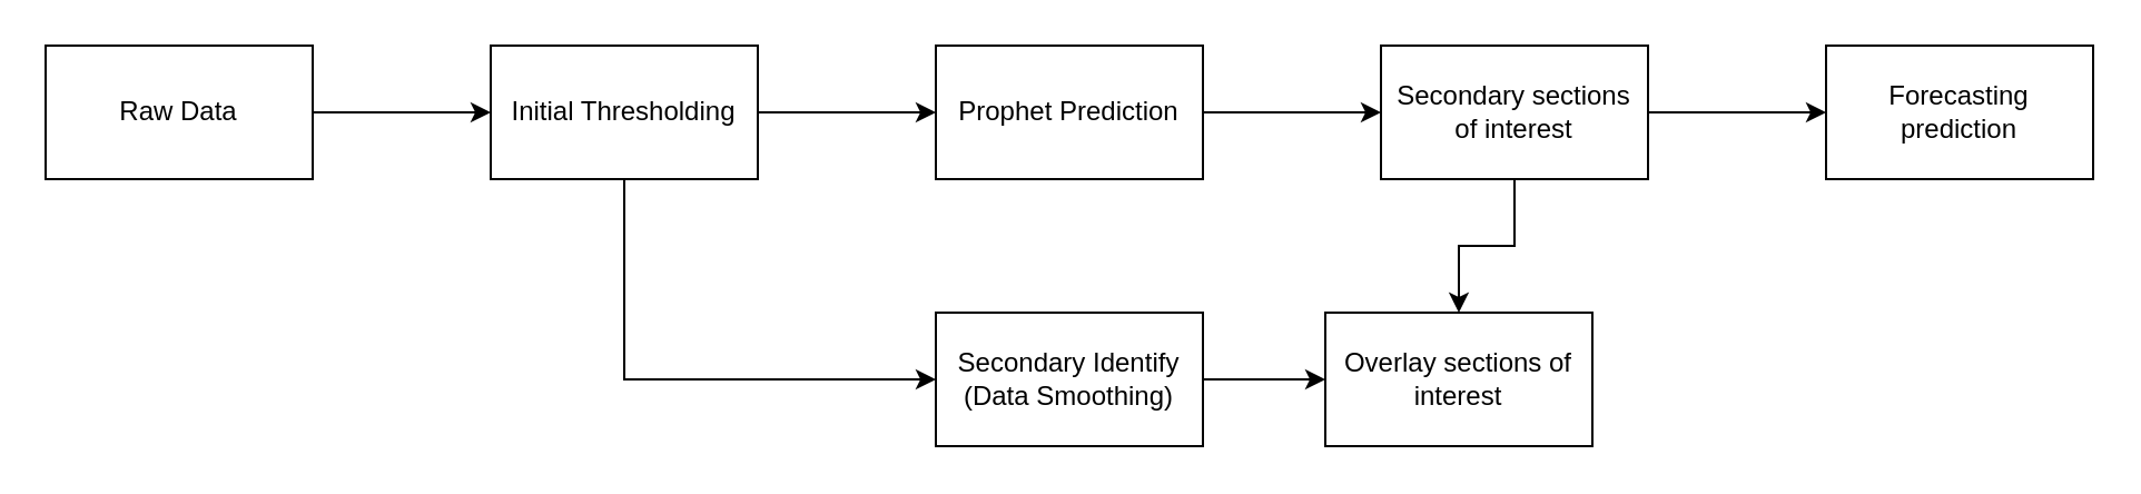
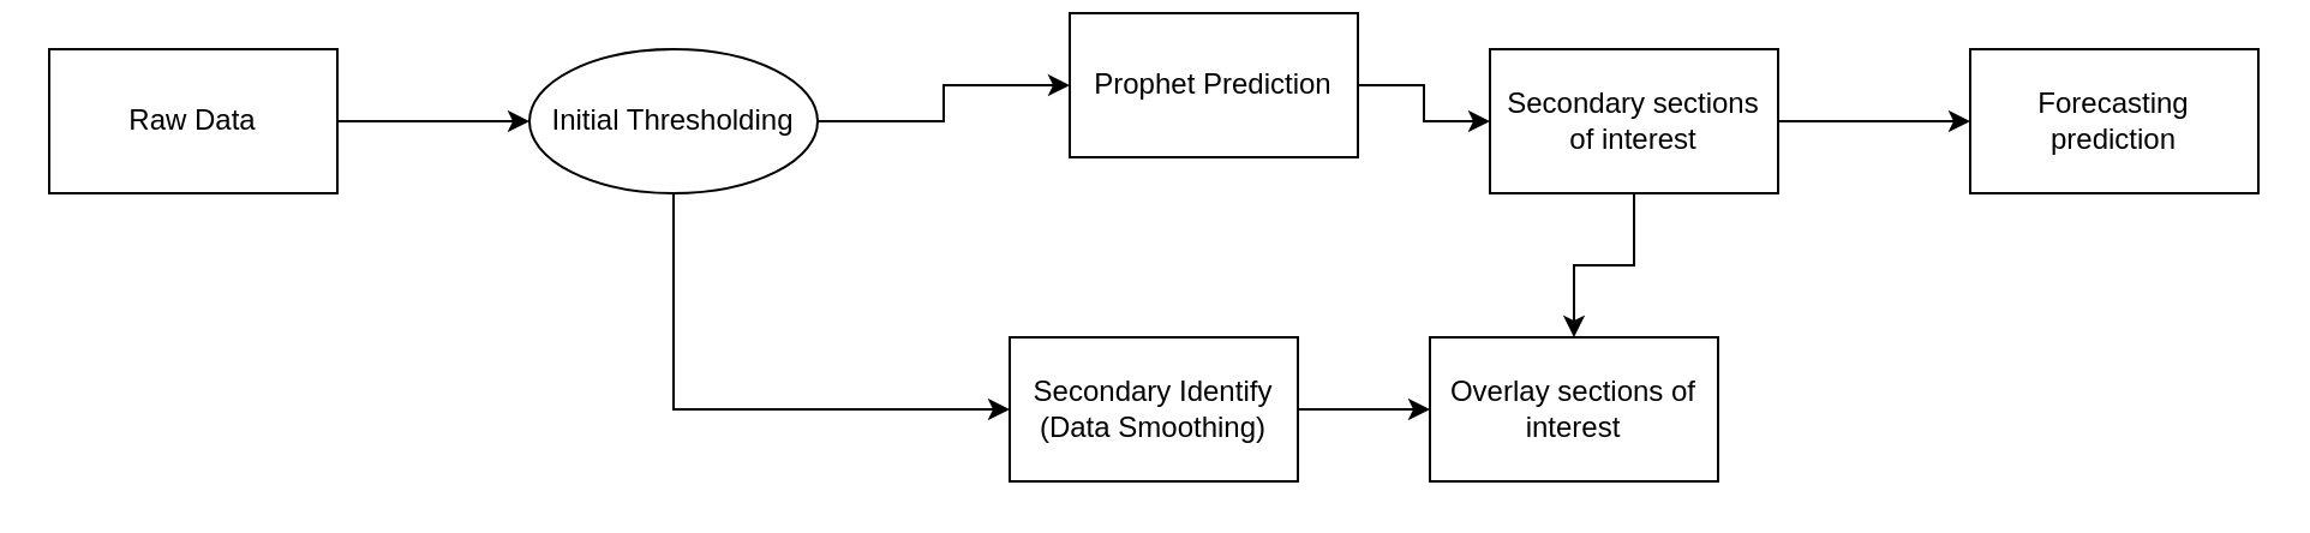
- <mxCell id="6" value="Initial Thresholding" style="rounded=0;whiteSpace=wrap;html=1;" vertex="1" parent="1"><mxGeometry x="220" y="20" width="120" height="60" as="geometry" /></mxCell>
+ <mxCell id="6" value="Initial Thresholding" style="ellipse;whiteSpace=wrap;html=1;" vertex="1" parent="1"><mxGeometry x="220" y="20" width="120" height="60" as="geometry" /></mxCell>
- <mxCell id="14" value="Prophet Prediction" style="rounded=0;whiteSpace=wrap;html=1;" vertex="1" parent="1"><mxGeometry x="420" y="20" width="120" height="60" as="geometry" /></mxCell>
+ <mxCell id="14" value="Prophet Prediction" style="rounded=0;whiteSpace=wrap;html=1;" vertex="1" parent="1"><mxGeometry x="445" y="5" width="120" height="60" as="geometry" /></mxCell>
